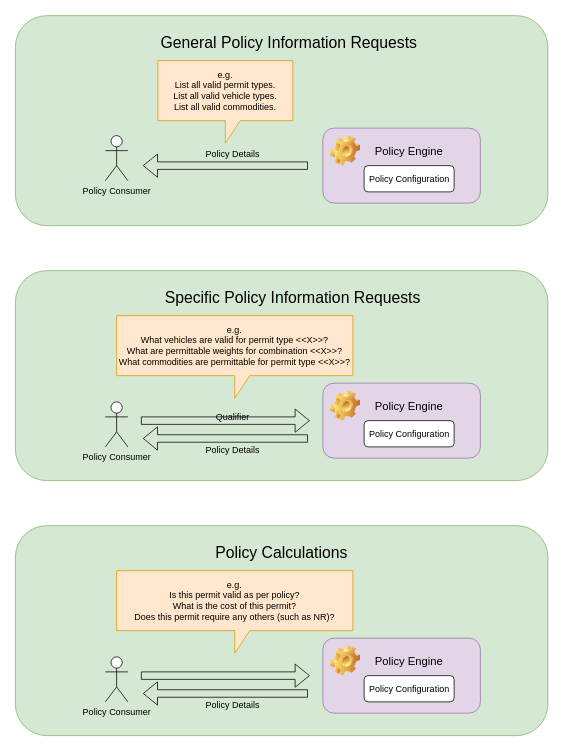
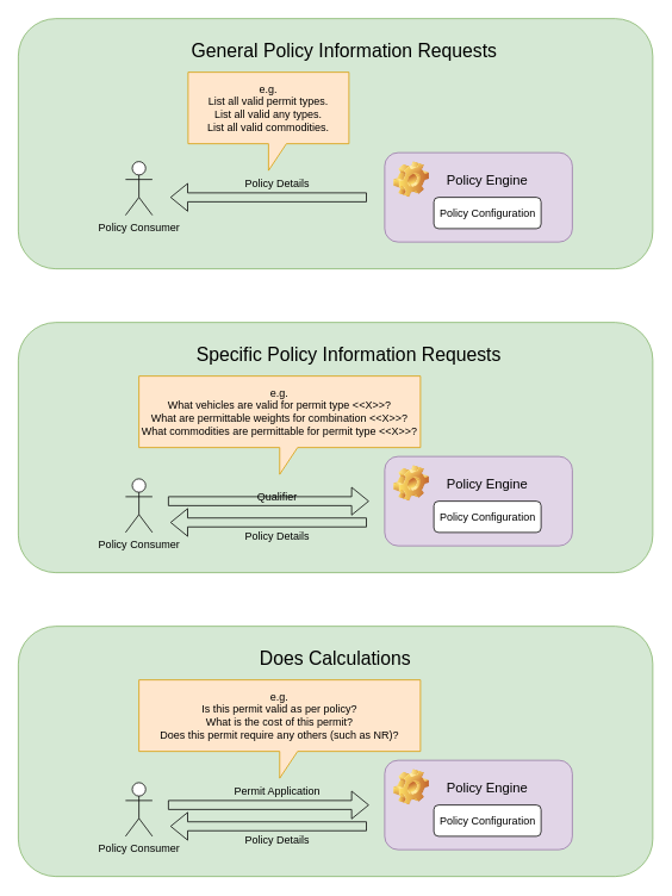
- <mxCell id="12" value="&lt;div&gt;e.g.&lt;/div&gt;List all valid permit types.&lt;div&gt;List all valid vehicle types.&lt;/div&gt;&lt;div&gt;List all valid commodities.&lt;/div&gt;" style="shape=callout;whiteSpace=wrap;html=1;perimeter=calloutPerimeter;fillColor=#ffe6cc;strokeColor=#d79b00;" parent="1" vertex="1"><mxGeometry x="210" y="80" width="180" height="110" as="geometry" /></mxCell>
+ <mxCell id="12" value="&lt;div&gt;e.g.&lt;/div&gt;List all valid permit types.&lt;div&gt;List all valid any types.&lt;/div&gt;&lt;div&gt;List all valid commodities.&lt;/div&gt;" style="shape=callout;whiteSpace=wrap;html=1;perimeter=calloutPerimeter;fillColor=#ffe6cc;strokeColor=#d79b00;" parent="1" vertex="1"><mxGeometry x="210" y="80" width="180" height="110" as="geometry" /></mxCell>
- <mxCell id="39" value="Policy Calculations" style="text;html=1;align=center;verticalAlign=middle;whiteSpace=wrap;rounded=0;fontSize=21;" parent="1" vertex="1"><mxGeometry x="80" y="720" width="590" height="30" as="geometry" /></mxCell>
+ <mxCell id="39" value="Does Calculations" style="text;html=1;align=center;verticalAlign=middle;whiteSpace=wrap;rounded=0;fontSize=21;" parent="1" vertex="1"><mxGeometry x="80" y="720" width="590" height="30" as="geometry" /></mxCell>
+ <mxCell id="41" value="Permit Application" style="text;html=1;align=center;verticalAlign=middle;whiteSpace=wrap;rounded=0;" parent="1" vertex="1"><mxGeometry x="260" y="870" width="100" height="30" as="geometry" /></mxCell>
